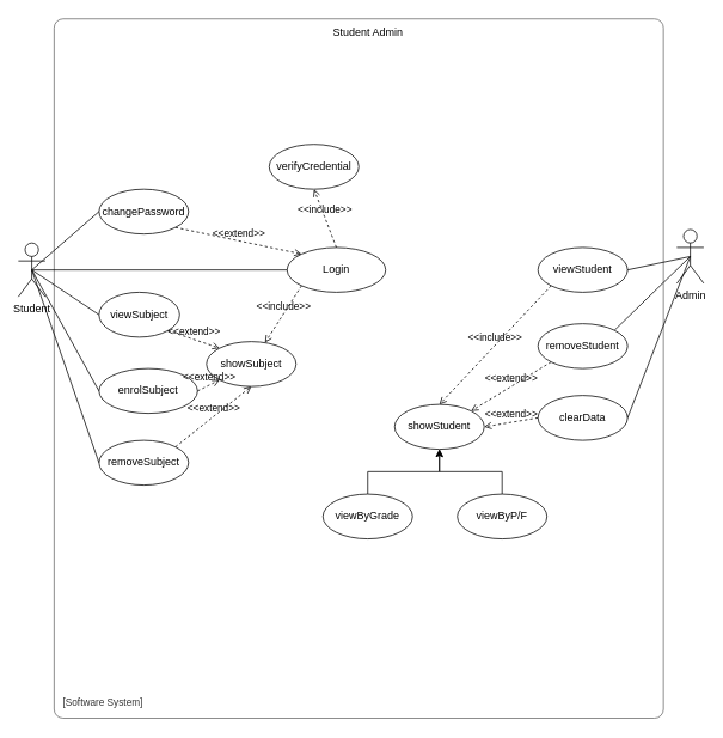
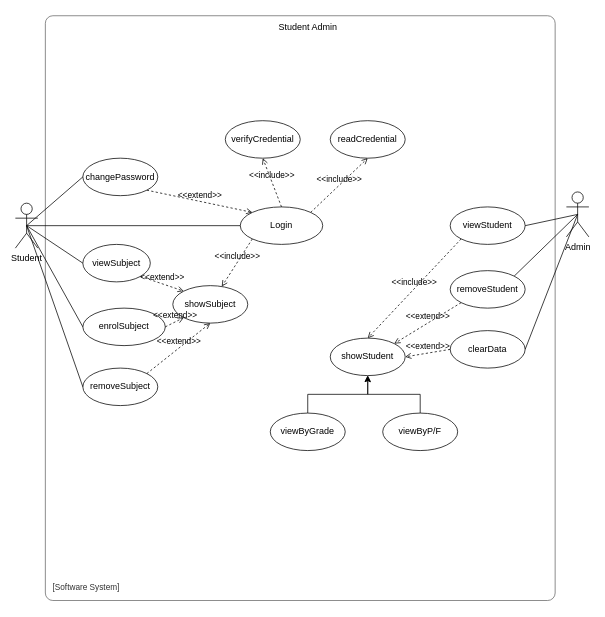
+ <mxCell id="6" value="readCredential" style="ellipse;whiteSpace=wrap;html=1;" parent="1" vertex="1"><mxGeometry x="440" y="160" width="100" height="50" as="geometry" /></mxCell>
+ <mxCell id="7" value="&amp;lt;&amp;lt;include&amp;gt;&amp;gt;" style="html=1;verticalAlign=bottom;labelBackgroundColor=none;endArrow=open;endFill=0;dashed=1;rounded=0;exitX=1;exitY=0;exitDx=0;exitDy=0;entryX=0.5;entryY=1;entryDx=0;entryDy=0;" parent="1" source="2" target="6" edge="1"><mxGeometry width="160" relative="1" as="geometry"><mxPoint x="310" y="330" as="sourcePoint" /><mxPoint x="280" y="190" as="targetPoint" /></mxGeometry></mxCell>
